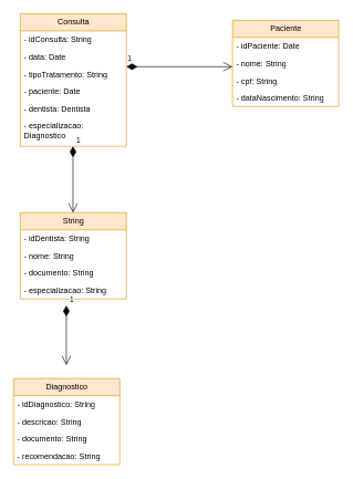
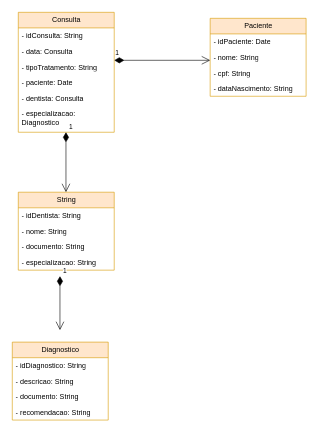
- <mxCell id="4" value="&lt;span class=&quot;hljs-bullet&quot;&gt;-&lt;/span&gt; &lt;span class=&quot;hljs-attr&quot;&gt;data:&lt;/span&gt; &lt;span class=&quot;hljs-string&quot;&gt;Date&lt;/span&gt;" style="text;strokeColor=none;fillColor=none;align=left;verticalAlign=top;spacingLeft=4;spacingRight=4;overflow=hidden;rotatable=0;points=[[0,0.5],[1,0.5]];portConstraint=eastwest;whiteSpace=wrap;html=1;" vertex="1" parent="2"><mxGeometry y="52" width="160" height="26" as="geometry" /></mxCell>
+ <mxCell id="4" value="&lt;span class=&quot;hljs-bullet&quot;&gt;-&lt;/span&gt; &lt;span class=&quot;hljs-attr&quot;&gt;data:&lt;/span&gt; &lt;span class=&quot;hljs-string&quot;&gt;Consulta&lt;/span&gt;" style="text;strokeColor=none;fillColor=none;align=left;verticalAlign=top;spacingLeft=4;spacingRight=4;overflow=hidden;rotatable=0;points=[[0,0.5],[1,0.5]];portConstraint=eastwest;whiteSpace=wrap;html=1;" vertex="1" parent="2"><mxGeometry y="52" width="160" height="26" as="geometry" /></mxCell>
- <mxCell id="7" value="&lt;span class=&quot;hljs-bullet&quot;&gt;-&lt;/span&gt; &lt;span class=&quot;hljs-attr&quot;&gt;dentista:&lt;/span&gt; &lt;span class=&quot;hljs-string&quot;&gt;Dentista&lt;/span&gt;" style="text;strokeColor=none;fillColor=none;align=left;verticalAlign=top;spacingLeft=4;spacingRight=4;overflow=hidden;rotatable=0;points=[[0,0.5],[1,0.5]];portConstraint=eastwest;whiteSpace=wrap;html=1;" vertex="1" parent="2"><mxGeometry y="130" width="160" height="26" as="geometry" /></mxCell>
+ <mxCell id="7" value="&lt;span class=&quot;hljs-bullet&quot;&gt;-&lt;/span&gt; &lt;span class=&quot;hljs-attr&quot;&gt;dentista:&lt;/span&gt; &lt;span class=&quot;hljs-string&quot;&gt;Consulta&lt;/span&gt;" style="text;strokeColor=none;fillColor=none;align=left;verticalAlign=top;spacingLeft=4;spacingRight=4;overflow=hidden;rotatable=0;points=[[0,0.5],[1,0.5]];portConstraint=eastwest;whiteSpace=wrap;html=1;" vertex="1" parent="2"><mxGeometry y="130" width="160" height="26" as="geometry" /></mxCell>
